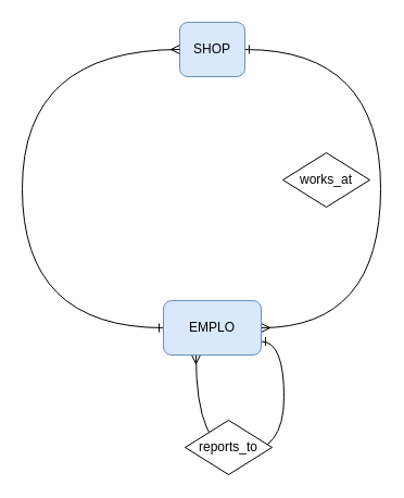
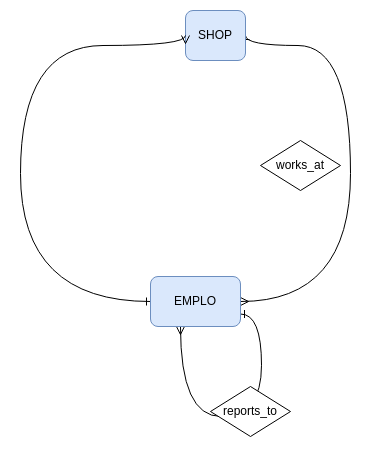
- <mxCell id="3" value="SHOP" style="rounded=1;whiteSpace=wrap;html=1;fillColor=#dae8fc;strokeColor=#6c8ebf;" parent="1" vertex="1"><mxGeometry x="165" y="20" width="60" height="50" as="geometry" /></mxCell>
+ <mxCell id="3" value="SHOP" style="rounded=1;whiteSpace=wrap;html=1;fillColor=#dae8fc;strokeColor=#6c8ebf;" parent="1" vertex="1"><mxGeometry x="185" y="10" width="60" height="50" as="geometry" /></mxCell>
- <mxCell id="8" value="reports_to" style="shape=rhombus;perimeter=rhombusPerimeter;whiteSpace=wrap;html=1;align=center;" parent="1" vertex="1"><mxGeometry x="170" y="386" width="80" height="50" as="geometry" /></mxCell>
+ <mxCell id="8" value="reports_to" style="shape=rhombus;perimeter=rhombusPerimeter;whiteSpace=wrap;html=1;align=center;" parent="1" vertex="1"><mxGeometry x="210" y="386" width="80" height="50" as="geometry" /></mxCell>
